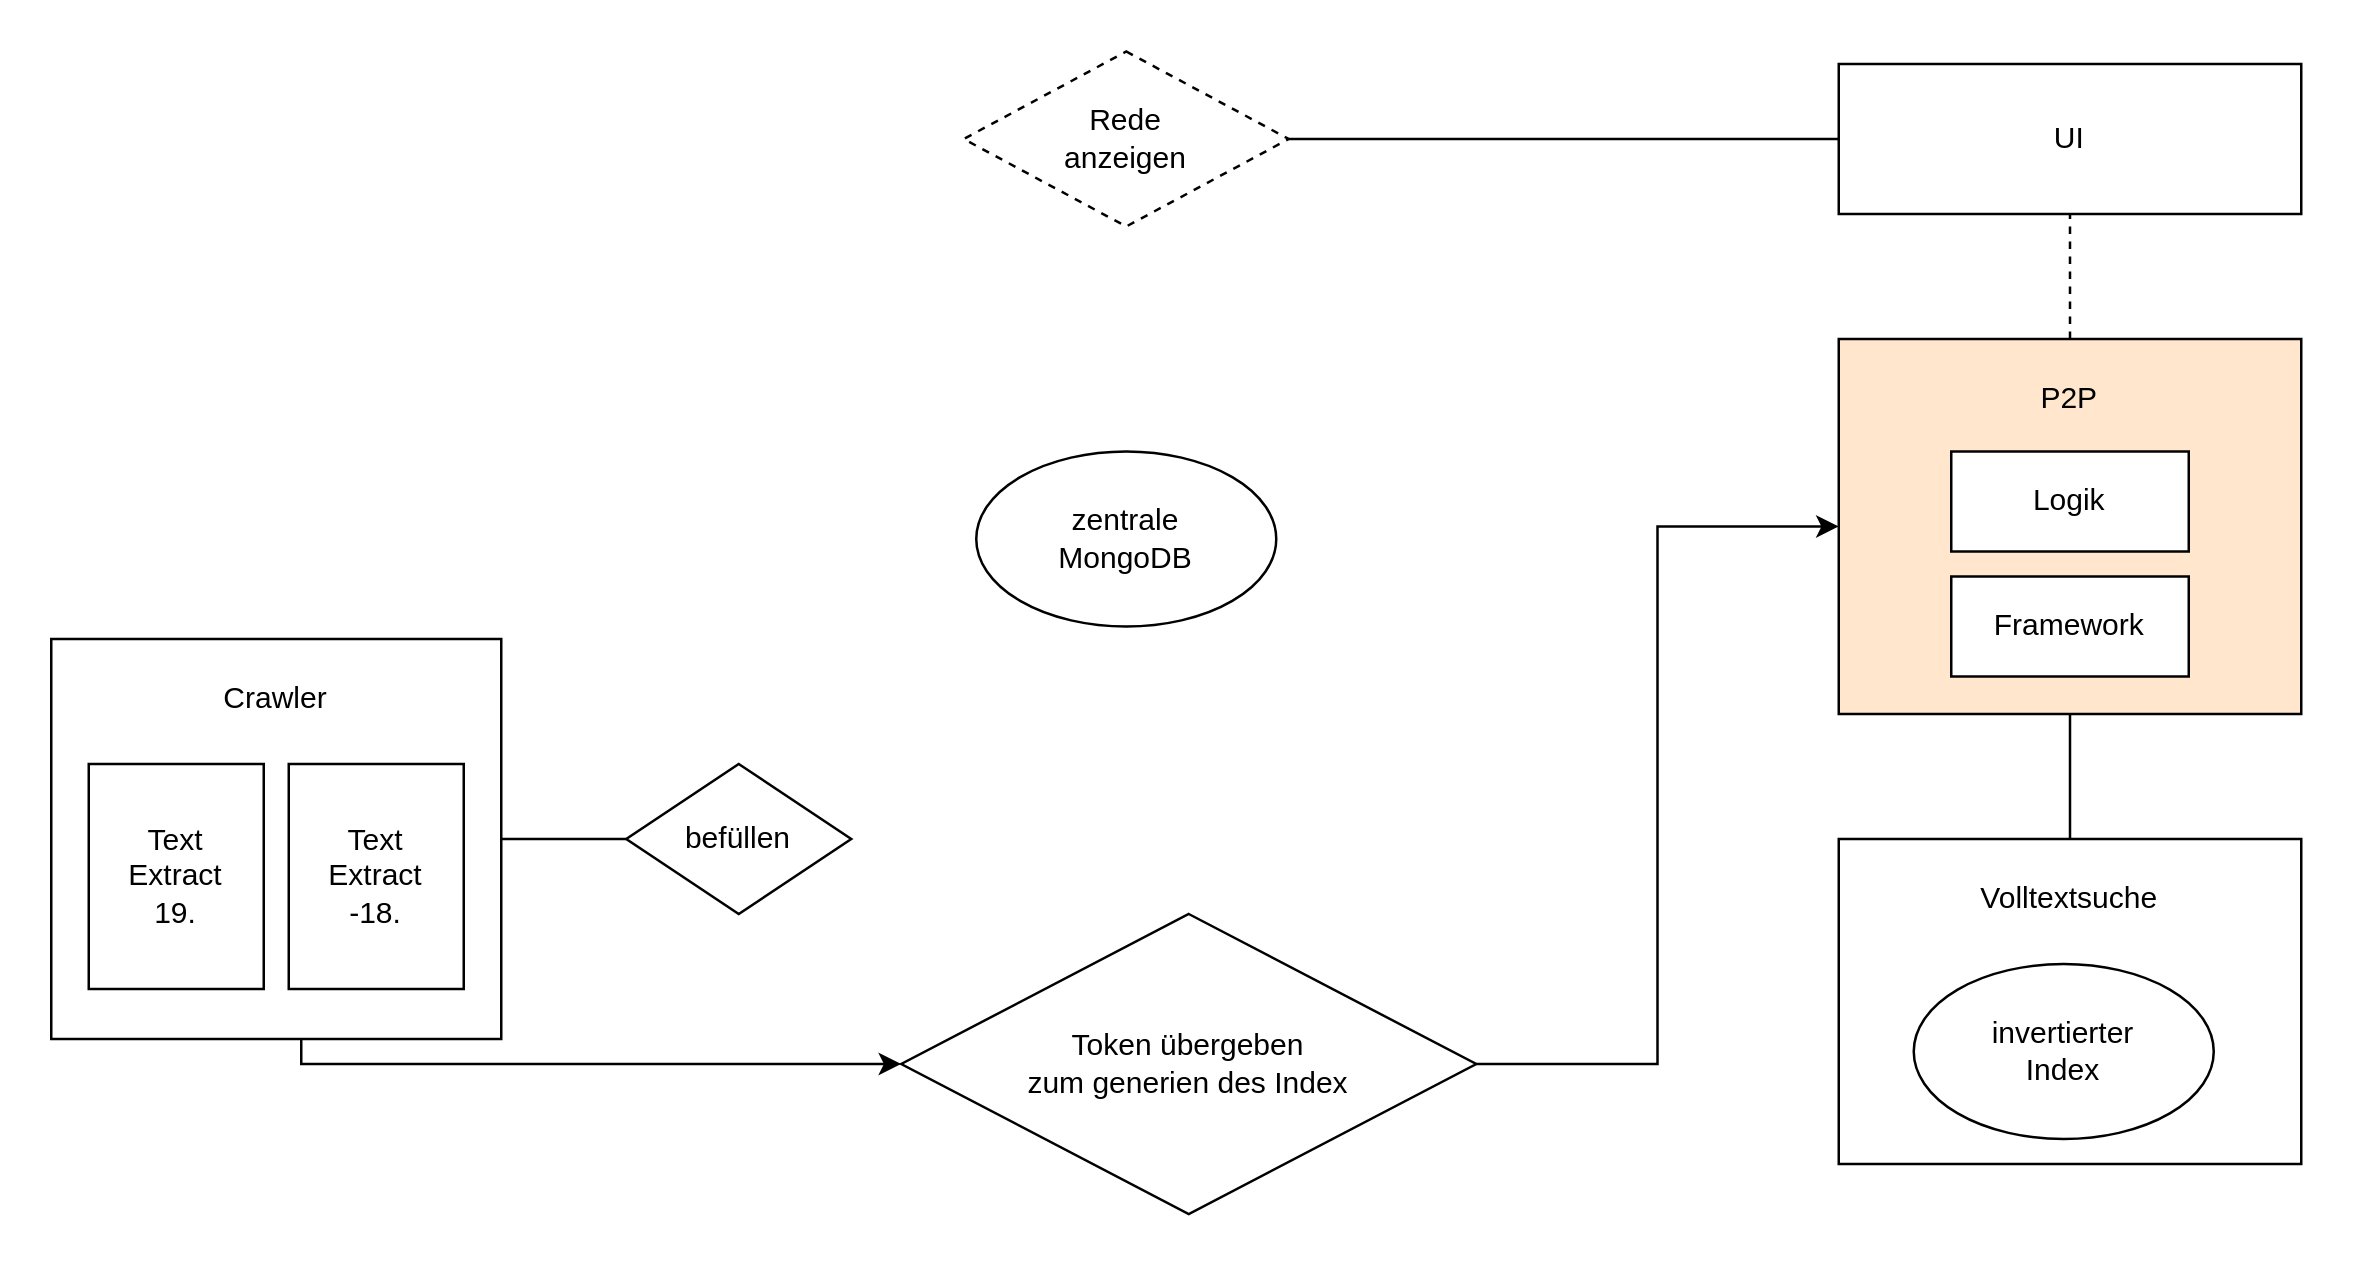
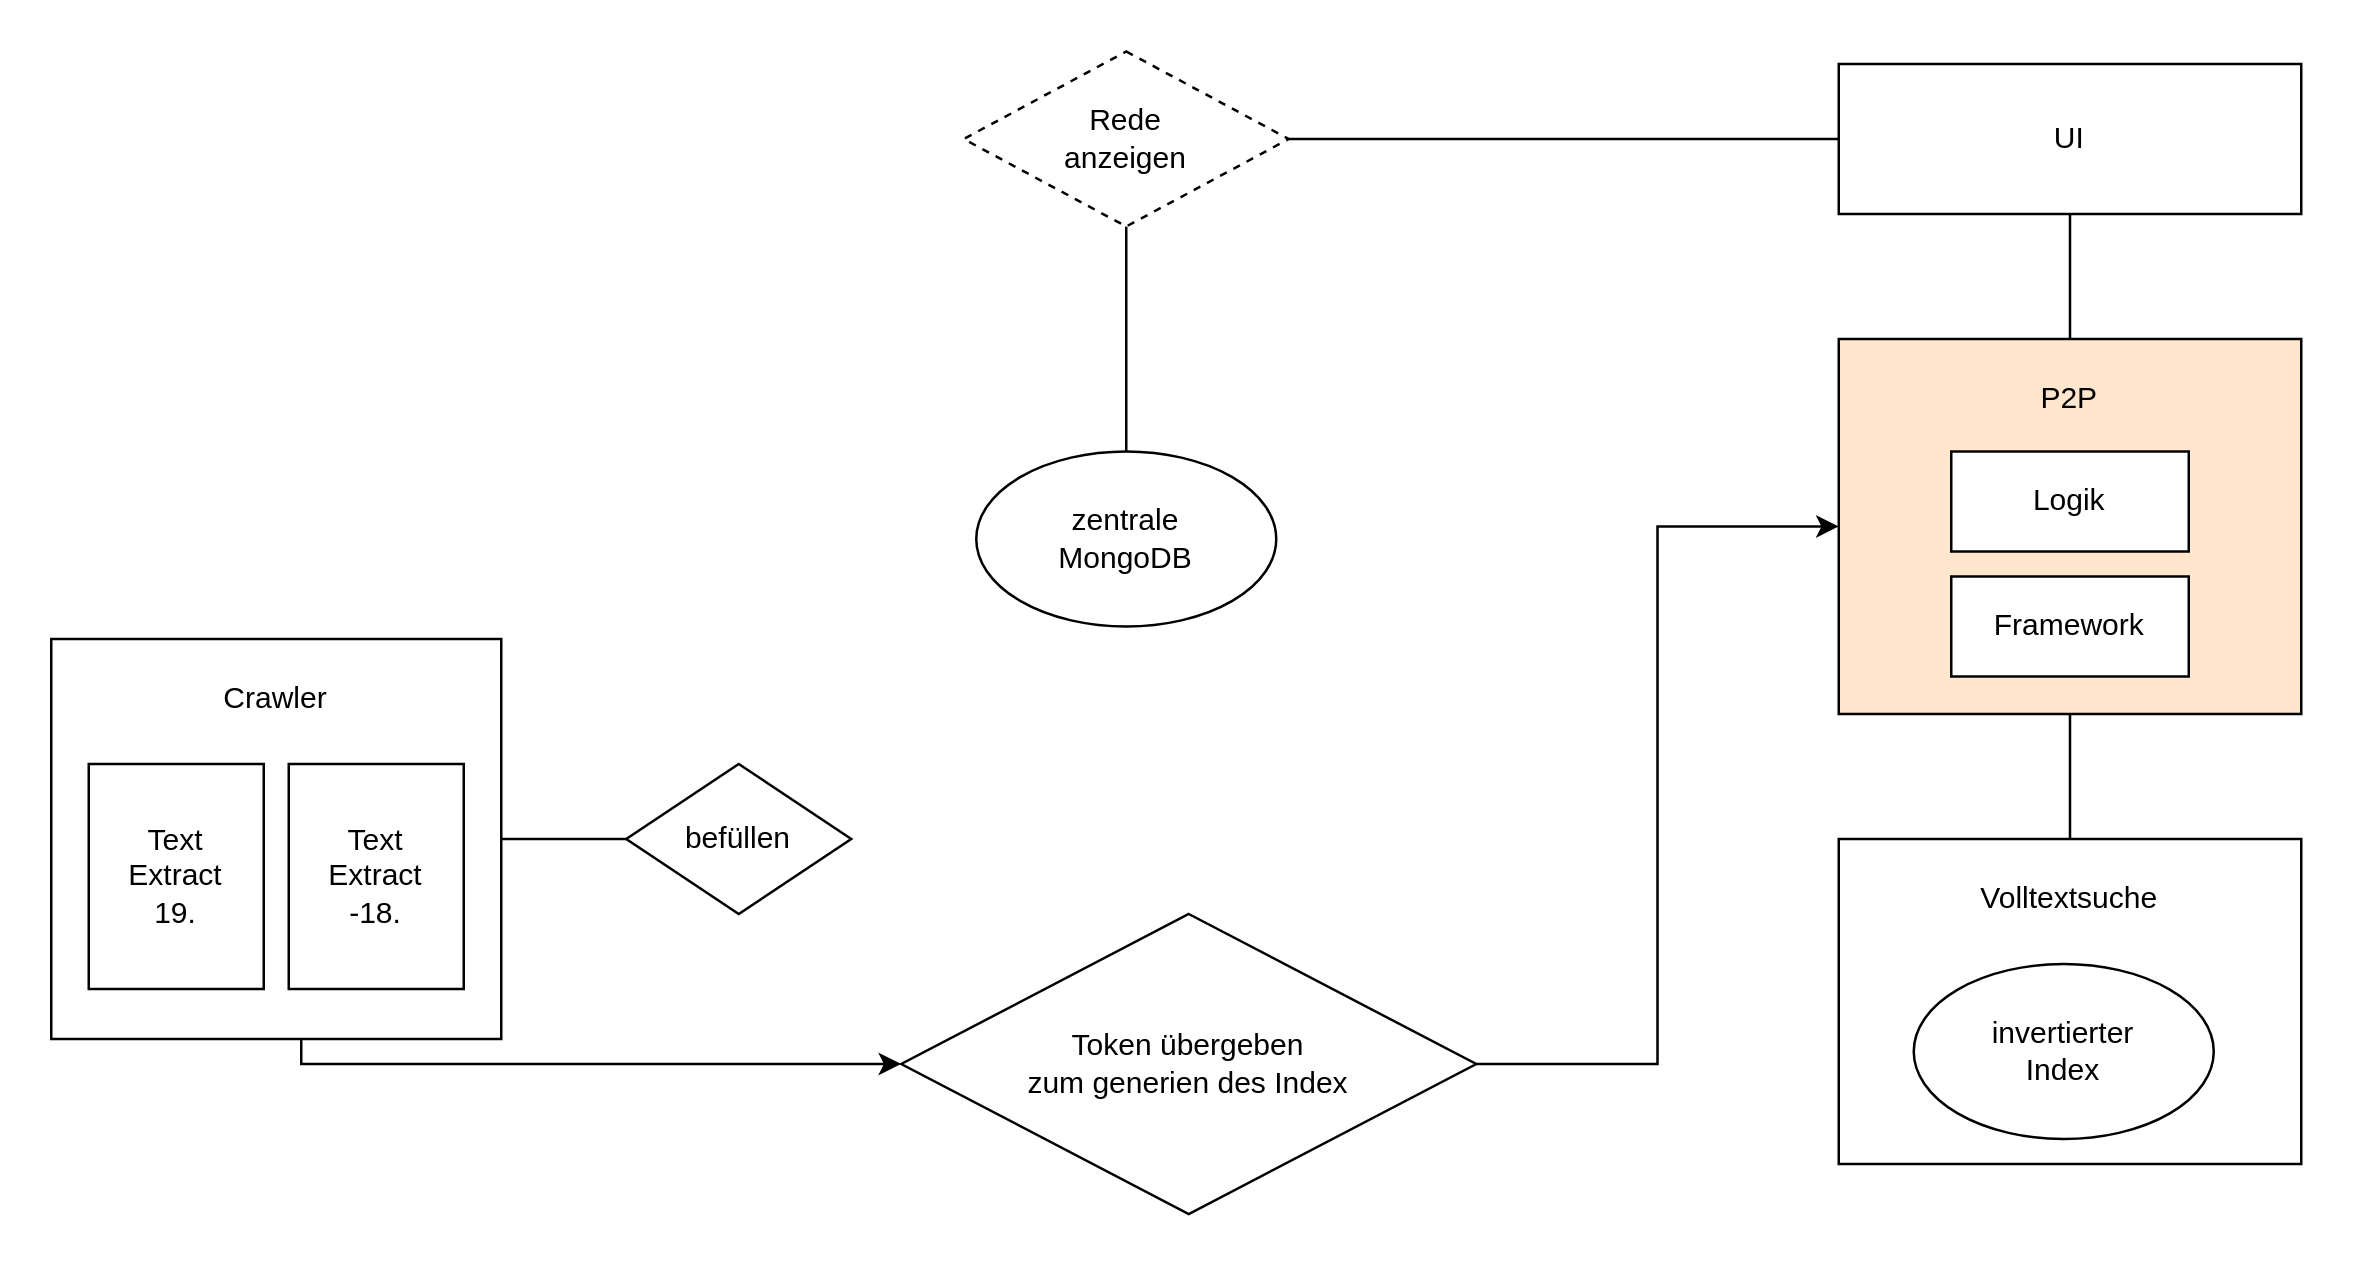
- <mxCell id="13" value="" style="edgeStyle=orthogonalEdgeStyle;rounded=0;orthogonalLoop=1;jettySize=auto;html=1;endArrow=none;endFill=0;dashed=1;" parent="1" source="14" target="12" edge="1"><mxGeometry relative="1" as="geometry" /></mxCell>
+ <mxCell id="13" value="" style="edgeStyle=orthogonalEdgeStyle;rounded=0;orthogonalLoop=1;jettySize=auto;html=1;endArrow=none;endFill=0;" parent="1" source="14" target="12" edge="1"><mxGeometry relative="1" as="geometry" /></mxCell>
+ <mxCell id="18" style="edgeStyle=orthogonalEdgeStyle;rounded=0;orthogonalLoop=1;jettySize=auto;html=1;endArrow=none;endFill=0;" parent="1" source="19" target="10" edge="1"><mxGeometry relative="1" as="geometry" /></mxCell>
